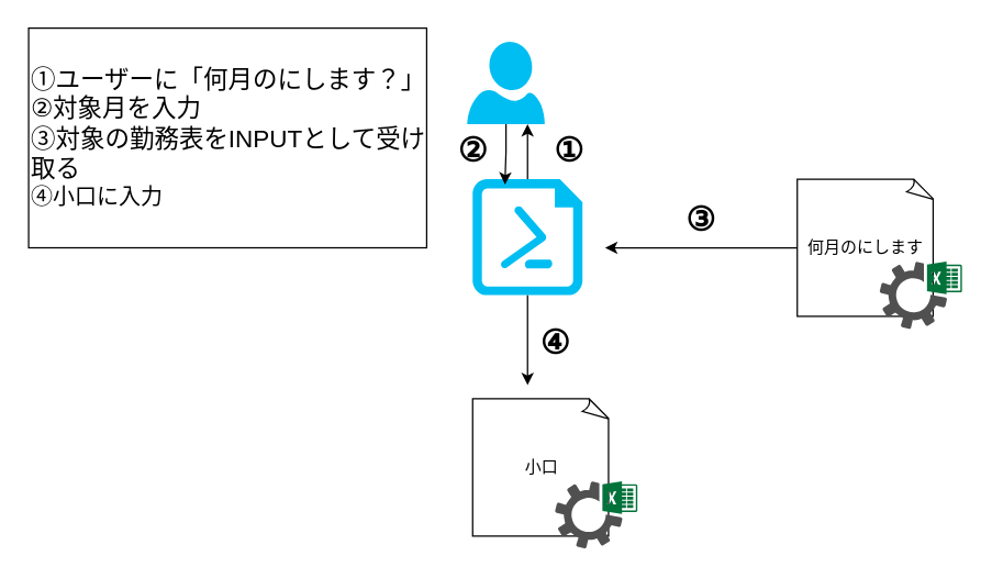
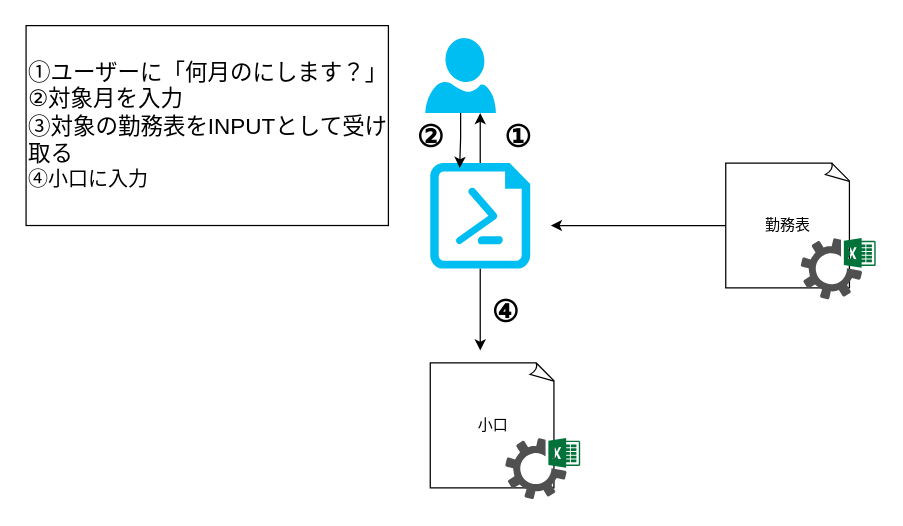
- <mxCell id="17" value="&lt;b&gt;&lt;font style=&quot;font-size: 24px&quot;&gt;③&lt;/font&gt;&lt;/b&gt;" style="text;html=1;strokeColor=none;fillColor=none;align=center;verticalAlign=middle;whiteSpace=wrap;rounded=0;" parent="1" vertex="1"><mxGeometry x="480" y="140" width="60" height="40" as="geometry" /></mxCell>
- <mxCell id="9" value="何月のにします" style="whiteSpace=wrap;html=1;shape=mxgraph.basic.document" parent="8" vertex="1"><mxGeometry width="100" height="100" as="geometry" /></mxCell>
+ <mxCell id="9" value="勤務表" style="whiteSpace=wrap;html=1;shape=mxgraph.basic.document" parent="8" vertex="1"><mxGeometry width="100" height="100" as="geometry" /></mxCell>
